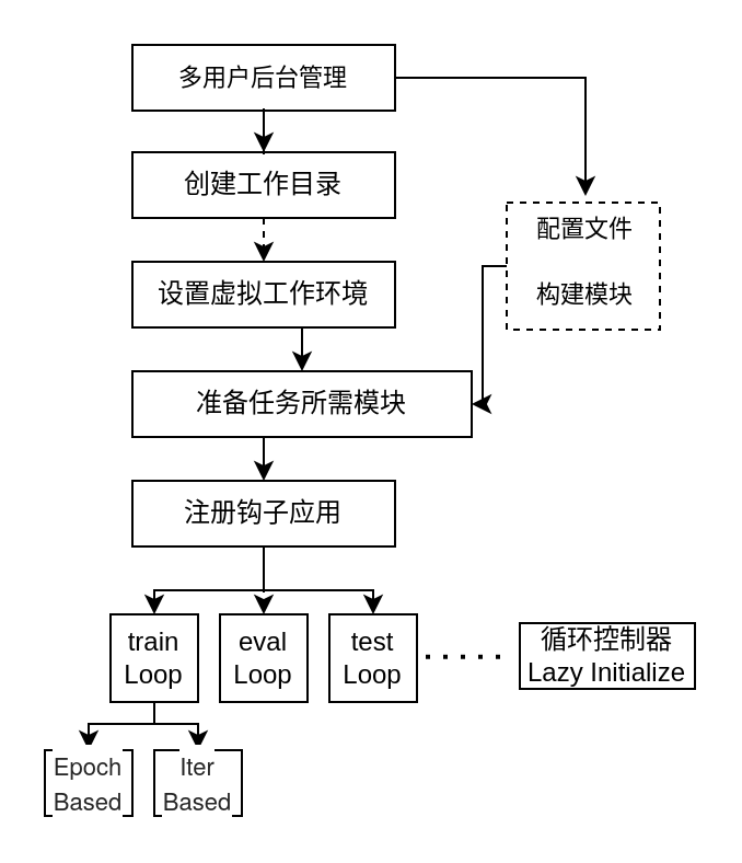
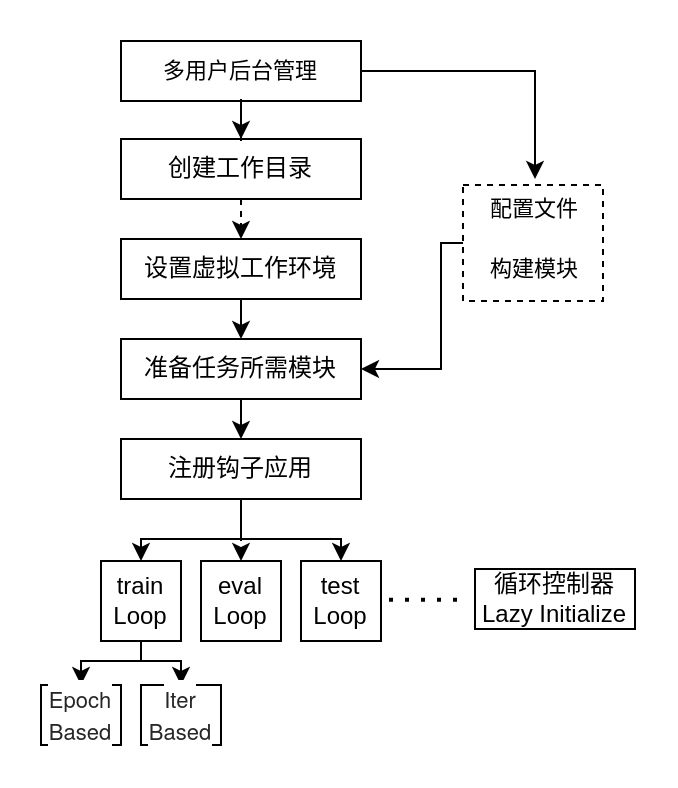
- <mxCell id="7" value="准备任务所需模块" style="rounded=0;whiteSpace=wrap;html=1;fillColor=none;" vertex="1" parent="1"><mxGeometry x="60" y="169" width="155" height="30" as="geometry" /></mxCell>
+ <mxCell id="7" value="准备任务所需模块" style="rounded=0;whiteSpace=wrap;html=1;fillColor=none;" vertex="1" parent="1"><mxGeometry x="60" y="169" width="120" height="30" as="geometry" /></mxCell>
